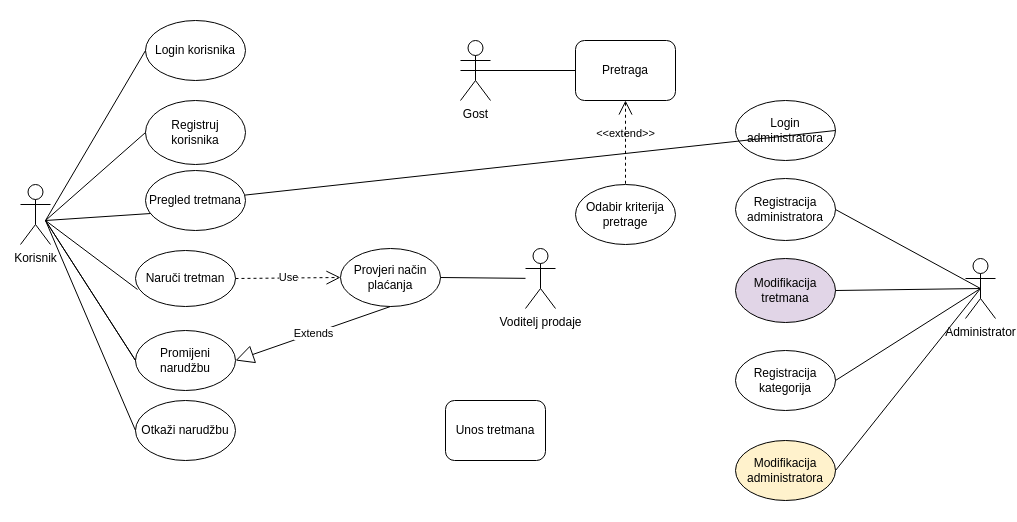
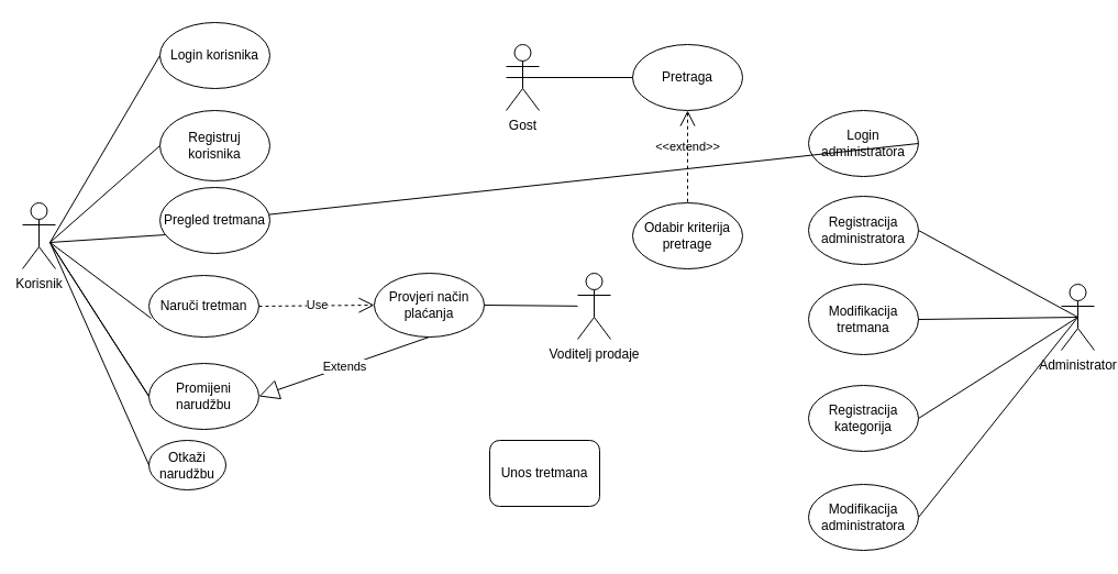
- <mxCell id="34" value="Pretraga" style="whiteSpace=wrap;html=1;align=center;rounded=1;" parent="1" vertex="1"><mxGeometry x="575" y="40" width="100" height="60" as="geometry" /></mxCell>
+ <mxCell id="34" value="Pretraga" style="ellipse;whiteSpace=wrap;html=1;align=center;" parent="1" vertex="1"><mxGeometry x="575" y="40" width="100" height="60" as="geometry" /></mxCell>
- <mxCell id="25" value="Modifikacija tretmana" style="ellipse;whiteSpace=wrap;html=1;align=center;fillColor=#e1d5e7;" parent="1" vertex="1"><mxGeometry x="735" y="258" width="100" height="64" as="geometry" /></mxCell>
+ <mxCell id="25" value="Modifikacija tretmana" style="ellipse;whiteSpace=wrap;html=1;align=center;" parent="1" vertex="1"><mxGeometry x="735" y="258" width="100" height="64" as="geometry" /></mxCell>
- <mxCell id="5" value="Otkaži narudžbu" style="ellipse;whiteSpace=wrap;html=1;align=center;" parent="1" vertex="1"><mxGeometry x="135" y="400" width="100" height="60" as="geometry" /></mxCell>
+ <mxCell id="5" value="Otkaži narudžbu" style="ellipse;whiteSpace=wrap;html=1;align=center;" parent="1" vertex="1"><mxGeometry x="135" y="400" width="70" height="45" as="geometry" /></mxCell>
- <mxCell id="27" value="Modifikacija administratora" style="ellipse;whiteSpace=wrap;html=1;align=center;fillColor=#fff2cc;" parent="1" vertex="1"><mxGeometry x="735" y="440" width="100" height="60" as="geometry" /></mxCell>
+ <mxCell id="27" value="Modifikacija administratora" style="ellipse;whiteSpace=wrap;html=1;align=center;" parent="1" vertex="1"><mxGeometry x="735" y="440" width="100" height="60" as="geometry" /></mxCell>
